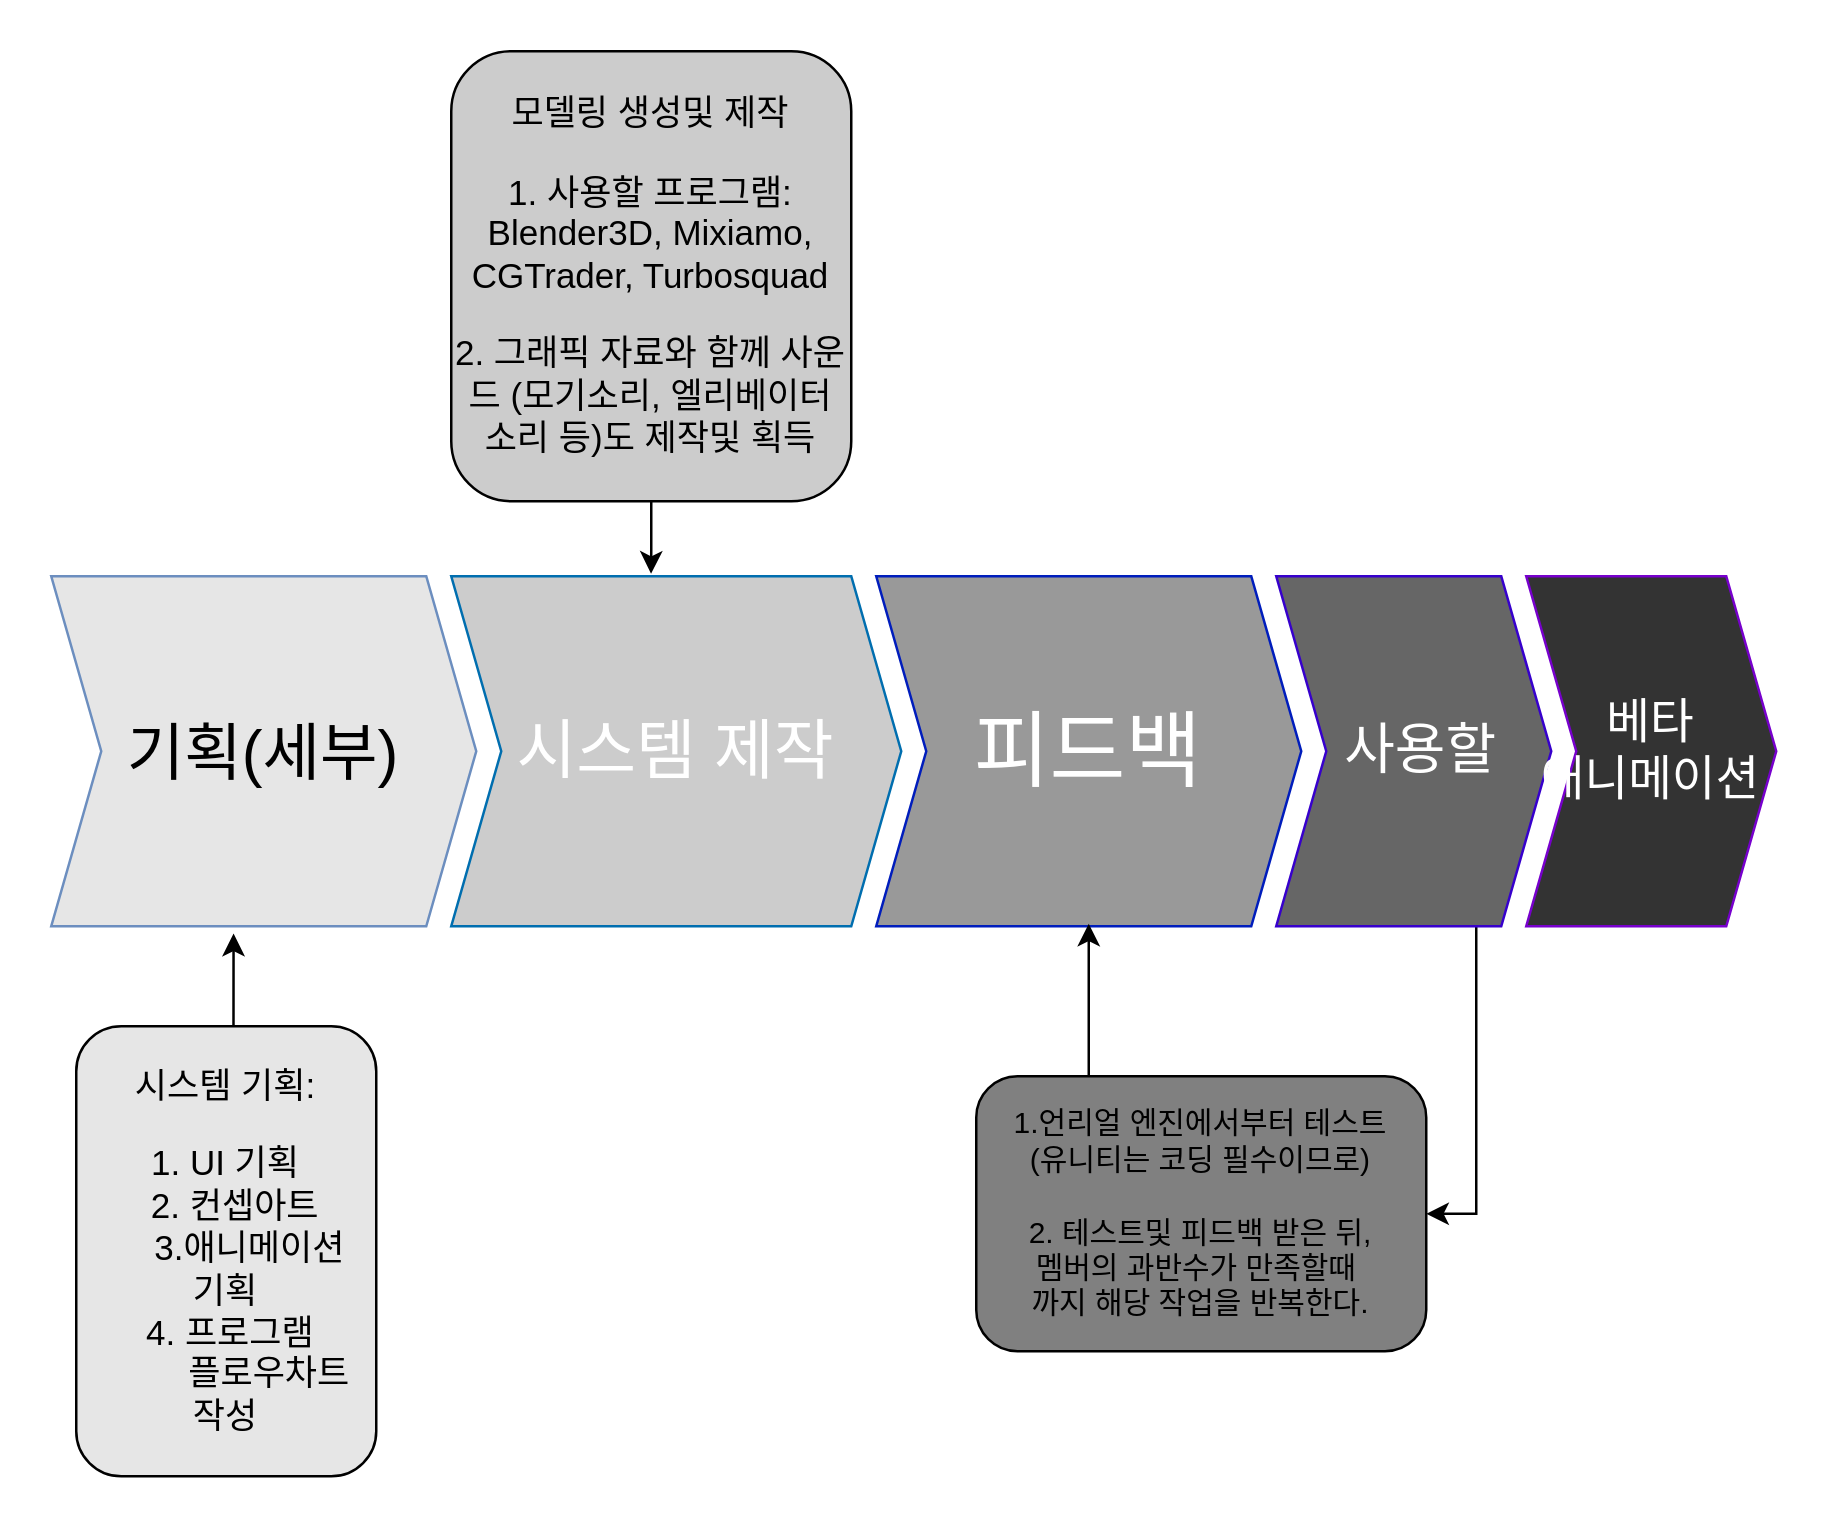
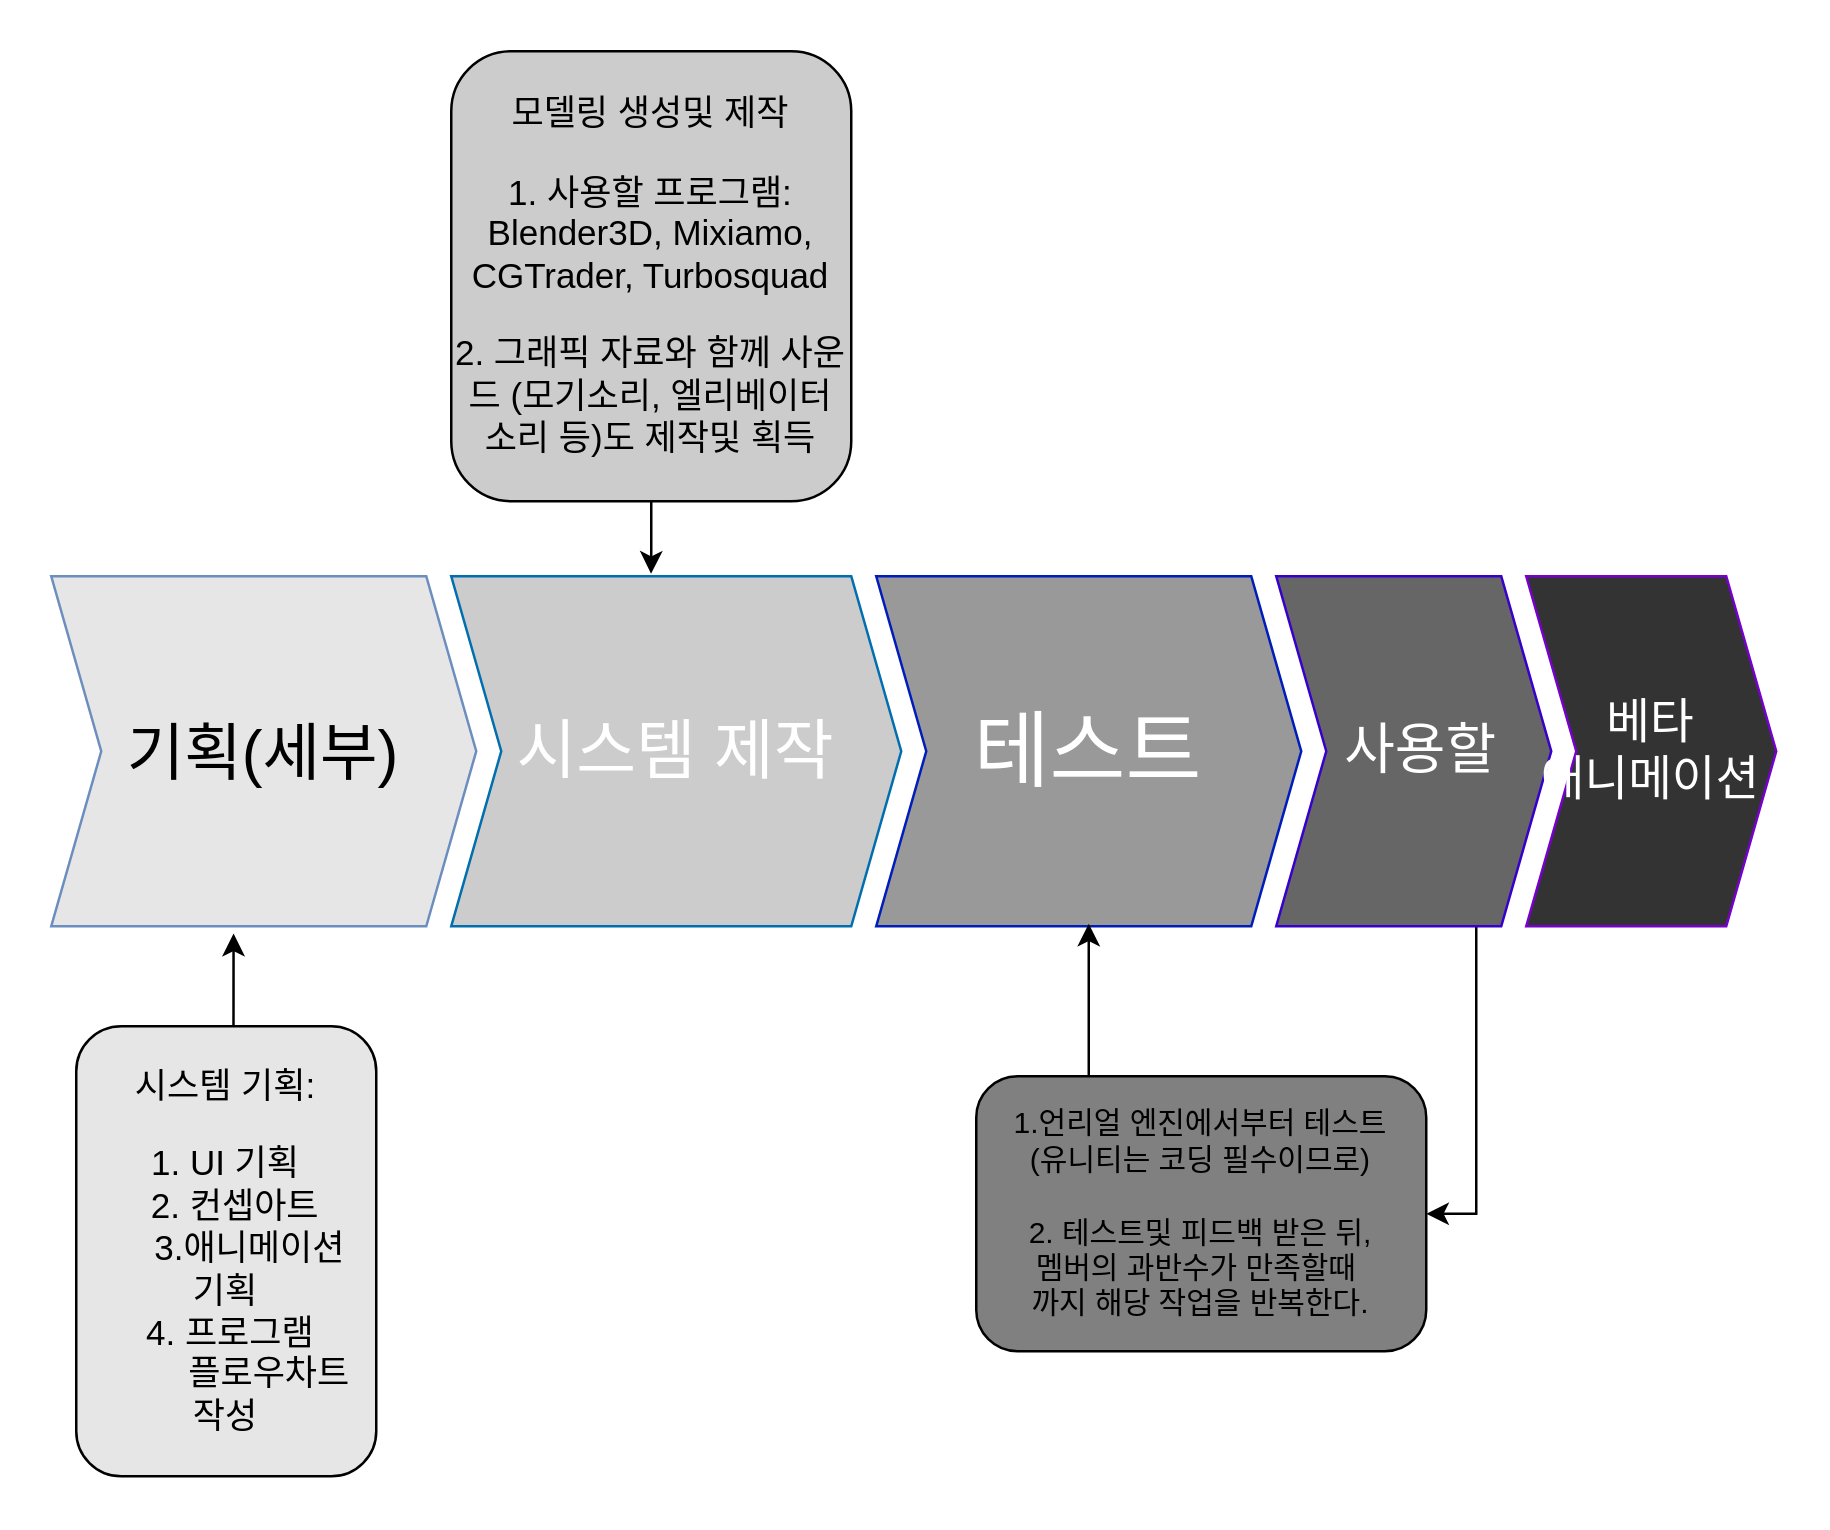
- <mxCell id="4" value="&lt;font style=&quot;font-size: 33px&quot;&gt;피드백&lt;/font&gt;" style="shape=step;perimeter=stepPerimeter;whiteSpace=wrap;html=1;fixedSize=1;fillColor=#999999;strokeColor=#001DBC;fontColor=#ffffff;" vertex="1" parent="1"><mxGeometry x="350" y="230" width="170" height="140" as="geometry" /></mxCell>
+ <mxCell id="4" value="&lt;font style=&quot;font-size: 33px&quot;&gt;테스트&lt;/font&gt;" style="shape=step;perimeter=stepPerimeter;whiteSpace=wrap;html=1;fixedSize=1;fillColor=#999999;strokeColor=#001DBC;fontColor=#ffffff;" vertex="1" parent="1"><mxGeometry x="350" y="230" width="170" height="140" as="geometry" /></mxCell>
